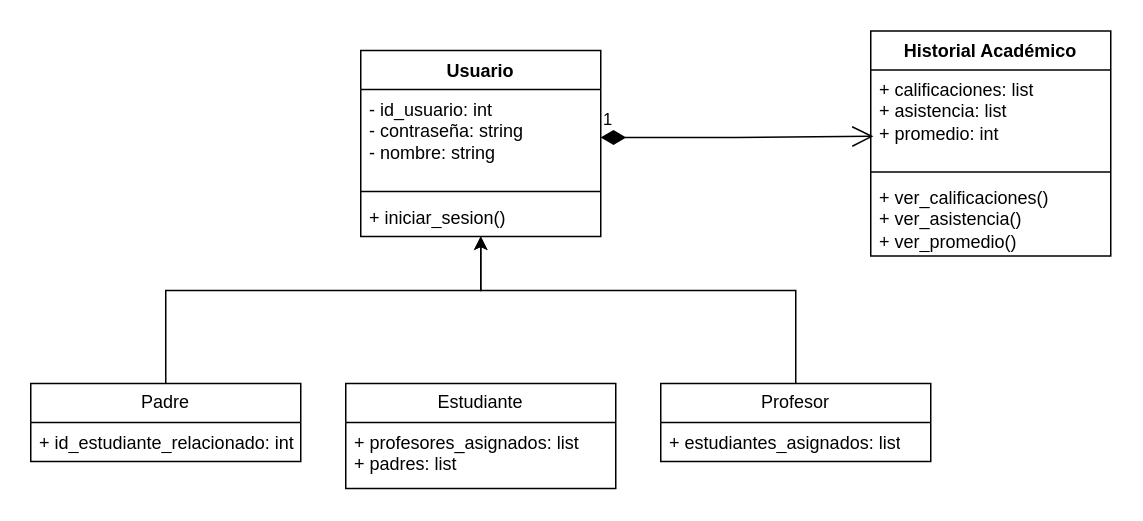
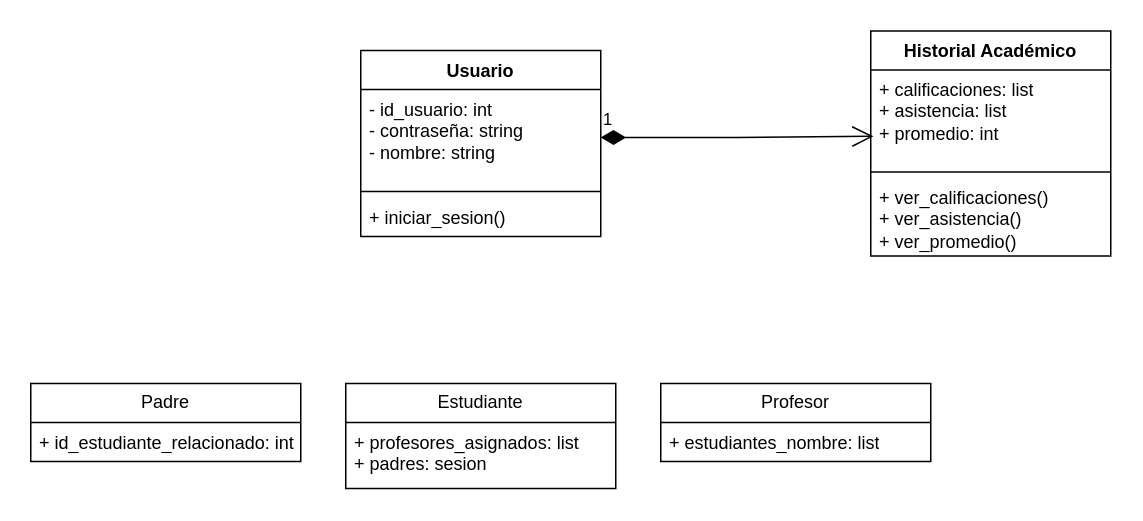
- <mxCell id="2" style="edgeStyle=orthogonalEdgeStyle;rounded=0;orthogonalLoop=1;jettySize=auto;html=1;" edge="1" parent="1" source="3" target="5"><mxGeometry relative="1" as="geometry"><Array as="points"><mxPoint x="110" y="193" /><mxPoint x="320" y="193" /></Array></mxGeometry></mxCell>
- <mxCell id="9" style="edgeStyle=orthogonalEdgeStyle;rounded=0;orthogonalLoop=1;jettySize=auto;html=1;" edge="1" parent="1" source="10" target="5"><mxGeometry relative="1" as="geometry"><Array as="points"><mxPoint x="530" y="193" /><mxPoint x="320" y="193" /></Array></mxGeometry></mxCell>
- <mxCell id="13" value="+ profesores_asignados: list&lt;br&gt;+ padres: list" style="text;strokeColor=none;fillColor=none;align=left;verticalAlign=top;spacingLeft=4;spacingRight=4;overflow=hidden;rotatable=0;points=[[0,0.5],[1,0.5]];portConstraint=eastwest;whiteSpace=wrap;html=1;" vertex="1" parent="12"><mxGeometry y="26" width="180" height="44" as="geometry" /></mxCell>
+ <mxCell id="13" value="+ profesores_asignados: list&lt;br&gt;+ padres: sesion" style="text;strokeColor=none;fillColor=none;align=left;verticalAlign=top;spacingLeft=4;spacingRight=4;overflow=hidden;rotatable=0;points=[[0,0.5],[1,0.5]];portConstraint=eastwest;whiteSpace=wrap;html=1;" vertex="1" parent="12"><mxGeometry y="26" width="180" height="44" as="geometry" /></mxCell>
- <mxCell id="11" value="+ estudiantes_asignados: list" style="text;strokeColor=none;fillColor=none;align=left;verticalAlign=top;spacingLeft=4;spacingRight=4;overflow=hidden;rotatable=0;points=[[0,0.5],[1,0.5]];portConstraint=eastwest;whiteSpace=wrap;html=1;" vertex="1" parent="10"><mxGeometry y="26" width="180" height="26" as="geometry" /></mxCell>
+ <mxCell id="11" value="+ estudiantes_nombre: list" style="text;strokeColor=none;fillColor=none;align=left;verticalAlign=top;spacingLeft=4;spacingRight=4;overflow=hidden;rotatable=0;points=[[0,0.5],[1,0.5]];portConstraint=eastwest;whiteSpace=wrap;html=1;" vertex="1" parent="10"><mxGeometry y="26" width="180" height="26" as="geometry" /></mxCell>
